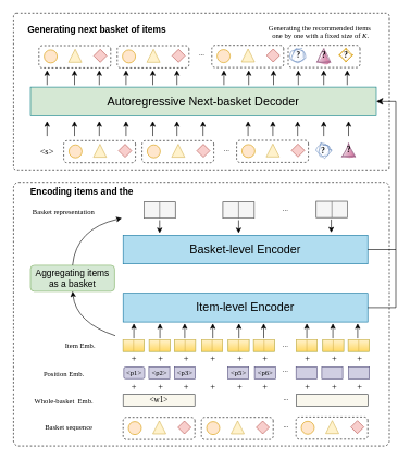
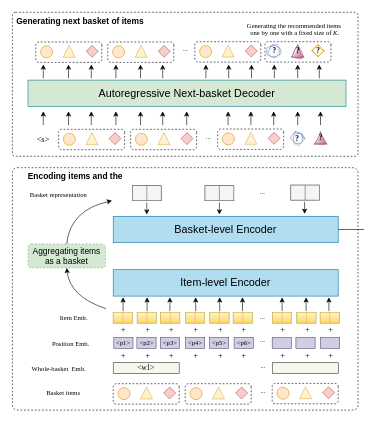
- <mxCell id="167" value="&lt;font face=&quot;Helvetica&quot; style=&quot;font-size: 14px;&quot;&gt;&lt;b style=&quot;&quot;&gt;Generating next basket of items&lt;/b&gt;&lt;/font&gt;" style="text;strokeColor=none;align=center;fillColor=none;html=1;verticalAlign=middle;whiteSpace=wrap;rounded=0;fontSize=12;fontFamily=Comic Sans MS;" vertex="1" parent="1"><mxGeometry x="35" y="30" width="226" height="30" as="geometry" /></mxCell>
+ <mxCell id="167" value="&lt;font face=&quot;Helvetica&quot; style=&quot;font-size: 14px;&quot;&gt;&lt;b style=&quot;&quot;&gt;Generating next basket of items&lt;/b&gt;&lt;/font&gt;" style="text;strokeColor=none;align=center;fillColor=none;html=1;verticalAlign=middle;whiteSpace=wrap;rounded=0;fontSize=12;fontFamily=Comic Sans MS;" vertex="1" parent="1"><mxGeometry x="20" y="20" width="226" height="30" as="geometry" /></mxCell>
- <mxCell id="5" value="Aggregating items &lt;br&gt;as a basket" style="rounded=1;whiteSpace=wrap;html=1;fontSize=14;fillColor=#d5e8d4;strokeColor=#82b366;" vertex="1" parent="1"><mxGeometry x="46" y="406" width="129" height="40" as="geometry" /></mxCell>
+ <mxCell id="5" value="Aggregating items &lt;br&gt;as a basket" style="rounded=1;whiteSpace=wrap;html=1;fontSize=14;fillColor=#d5e8d4;strokeColor=#82b366;dashed=1;" vertex="1" parent="1"><mxGeometry x="46" y="406" width="129" height="40" as="geometry" /></mxCell>
- <mxCell id="146" value="" style="edgeStyle=elbowEdgeStyle;elbow=horizontal;endArrow=classic;html=1;curved=0;rounded=0;endSize=8;startSize=8;fontFamily=Lucida Console;fontSize=12;exitX=1;exitY=0.5;exitDx=0;exitDy=0;entryX=1;entryY=0.5;entryDx=0;entryDy=0;" edge="1" parent="1" source="15" target="108"><mxGeometry width="50" height="50" relative="1" as="geometry"><mxPoint x="573" y="392" as="sourcePoint" /><mxPoint x="563" y="180" as="targetPoint" /><Array as="points"><mxPoint x="606" y="317" /></Array></mxGeometry></mxCell>
- <mxCell id="22" value="&lt;font style=&quot;font-size: 11px;&quot;&gt;&amp;lt;p1&amp;gt;&lt;/font&gt;" style="whiteSpace=wrap;html=1;fontFamily=Lucida Console;fontSize=14;fillColor=#d0cee2;strokeColor=#56517e;rounded=1;" vertex="1" parent="1"><mxGeometry x="189" y="562" width="32" height="18" as="geometry" /></mxCell>
+ <mxCell id="22" value="&lt;font style=&quot;font-size: 11px;&quot;&gt;&amp;lt;p1&amp;gt;&lt;/font&gt;" style="rounded=0;whiteSpace=wrap;html=1;fontFamily=Lucida Console;fontSize=14;fillColor=#d0cee2;strokeColor=#56517e;" vertex="1" parent="1"><mxGeometry x="189" y="562" width="32" height="18" as="geometry" /></mxCell>
+ <mxCell id="25" value="&lt;font style=&quot;font-size: 11px;&quot;&gt;&amp;lt;p4&amp;gt;&lt;/font&gt;" style="rounded=0;whiteSpace=wrap;html=1;fontFamily=Lucida Console;fontSize=14;fillColor=#d0cee2;strokeColor=#56517e;" vertex="1" parent="1"><mxGeometry x="308.5" y="562" width="32" height="18" as="geometry" /></mxCell>
- <mxCell id="18" value="&lt;p style=&quot;line-height: 0%;&quot;&gt;&lt;font face=&quot;Comic Sans MS&quot;&gt;&lt;span style=&quot;font-size: 11px;&quot;&gt;Position Emb.&lt;/span&gt;&lt;/font&gt;&lt;/p&gt;" style="text;strokeColor=none;align=center;fillColor=none;html=1;verticalAlign=middle;whiteSpace=wrap;rounded=0;dashed=1;" vertex="1" parent="1"><mxGeometry x="59.25" y="557" width="76.5" height="30" as="geometry" /></mxCell>
+ <mxCell id="18" value="&lt;p style=&quot;line-height: 0%;&quot;&gt;&lt;font face=&quot;Comic Sans MS&quot;&gt;&lt;span style=&quot;font-size: 11px;&quot;&gt;Position Emb.&lt;/span&gt;&lt;/font&gt;&lt;/p&gt;" style="text;strokeColor=none;align=center;fillColor=none;html=1;verticalAlign=middle;whiteSpace=wrap;rounded=0;dashed=1;" vertex="1" parent="1"><mxGeometry x="79.25" y="557" width="76.5" height="30" as="geometry" /></mxCell>
- <mxCell id="6" value="&lt;p style=&quot;line-height: 0%;&quot;&gt;&lt;font face=&quot;Comic Sans MS&quot; style=&quot;font-size: 11px;&quot;&gt;Basket&amp;nbsp;&lt;/font&gt;&lt;span style=&quot;font-size: 11px; font-family: &amp;quot;Comic Sans MS&amp;quot;; background-color: initial;&quot;&gt;sequence&lt;/span&gt;&lt;/p&gt;" style="text;strokeColor=none;align=center;fillColor=none;html=1;verticalAlign=middle;whiteSpace=wrap;rounded=0;dashed=1;" vertex="1" parent="1"><mxGeometry x="54.5" y="639" width="100" height="30" as="geometry" /></mxCell>
+ <mxCell id="6" value="&lt;p style=&quot;line-height: 0%;&quot;&gt;&lt;font face=&quot;Comic Sans MS&quot; style=&quot;font-size: 11px;&quot;&gt;Basket&amp;nbsp;&lt;/font&gt;&lt;span style=&quot;font-size: 11px; font-family: &amp;quot;Comic Sans MS&amp;quot;; background-color: initial;&quot;&gt;items&lt;/span&gt;&lt;/p&gt;" style="text;strokeColor=none;align=center;fillColor=none;html=1;verticalAlign=middle;whiteSpace=wrap;rounded=0;dashed=1;" vertex="1" parent="1"><mxGeometry x="54.5" y="639" width="100" height="30" as="geometry" /></mxCell>
